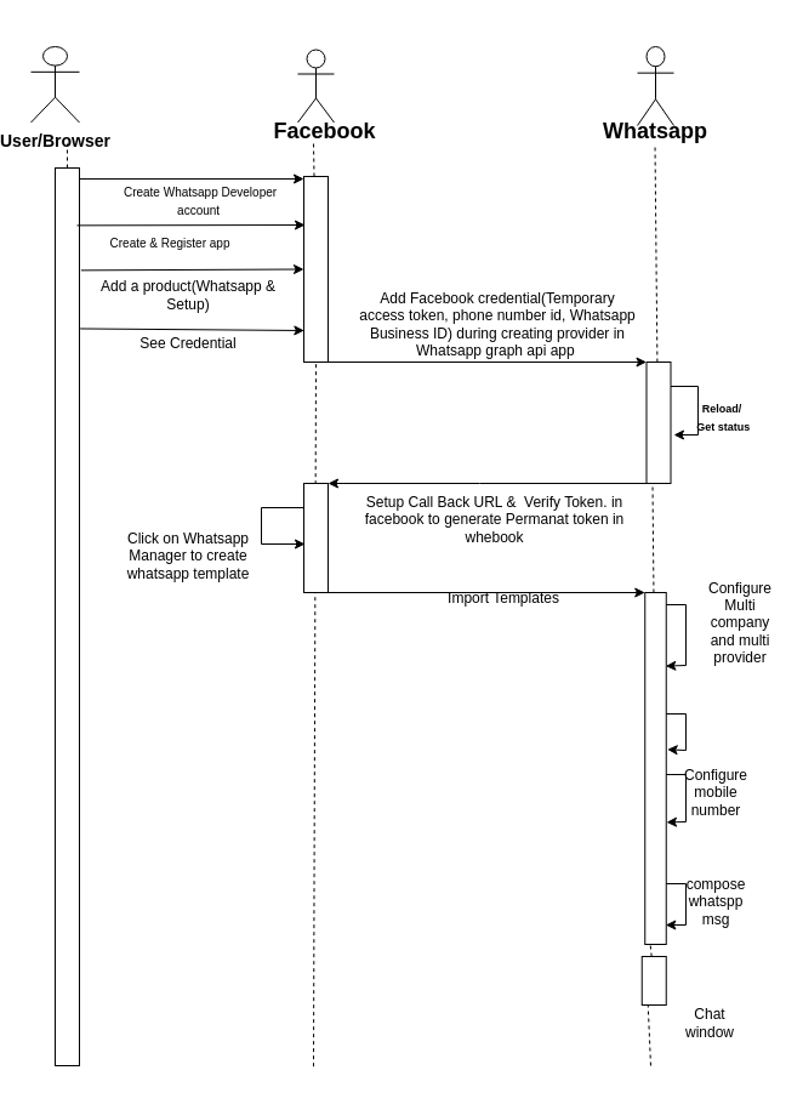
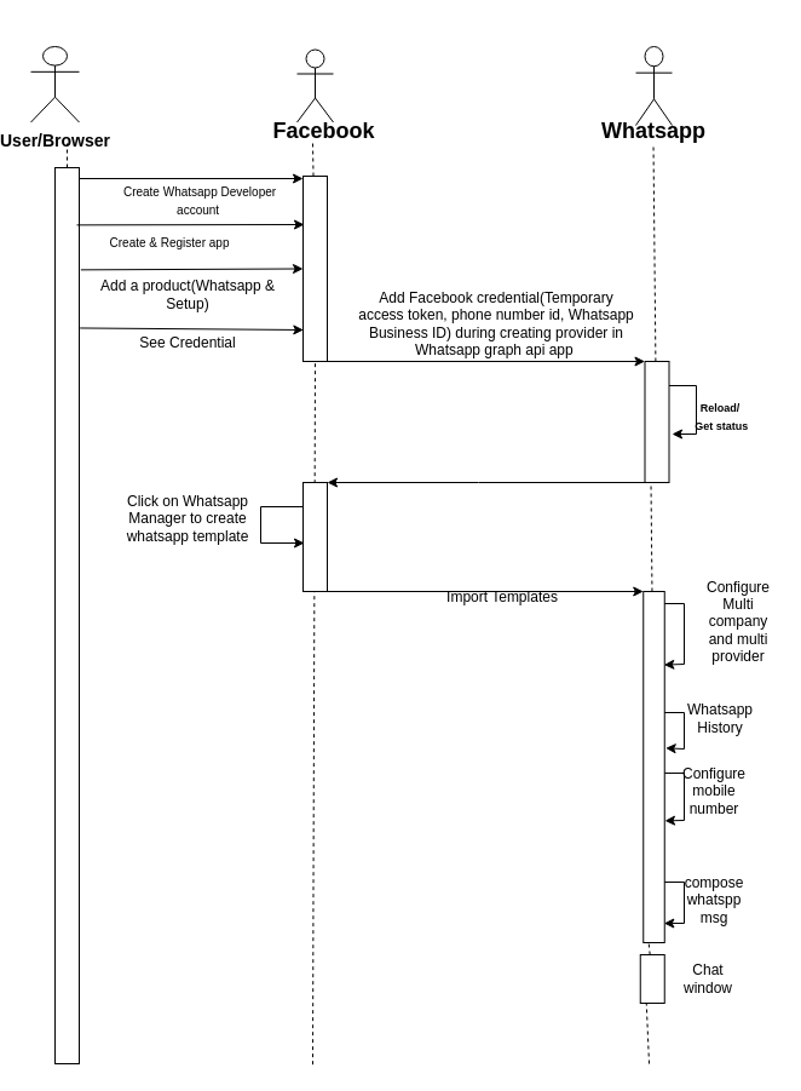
- <mxCell id="32" value="&lt;p class=&quot;MsoNormal&quot;&gt;Setup Call Back URL &amp;amp; &amp;nbsp;Verify Token. in facebook to generate Permanat token in whebook&lt;/p&gt;" style="text;html=1;strokeColor=none;fillColor=none;align=center;verticalAlign=middle;whiteSpace=wrap;rounded=0;" vertex="1" parent="1"><mxGeometry x="290" y="413" width="225" height="30" as="geometry" /></mxCell>
- <mxCell id="34" value="Click on Whatsapp Manager to create whatsapp template" style="text;html=1;strokeColor=none;fillColor=none;align=center;verticalAlign=middle;whiteSpace=wrap;rounded=0;" vertex="1" parent="1"><mxGeometry x="85" y="443" width="130" height="30" as="geometry" /></mxCell>
+ <mxCell id="34" value="Click on Whatsapp Manager to create whatsapp template" style="text;html=1;strokeColor=none;fillColor=none;align=center;verticalAlign=middle;whiteSpace=wrap;rounded=0;" vertex="1" parent="1"><mxGeometry x="85" y="413" width="130" height="30" as="geometry" /></mxCell>
+ <mxCell id="40" value="Whatsapp History" style="text;html=1;strokeColor=none;fillColor=none;align=center;verticalAlign=middle;whiteSpace=wrap;rounded=0;" vertex="1" parent="1"><mxGeometry x="560" y="578" width="60" height="30" as="geometry" /></mxCell>
- <mxCell id="49" value="Chat window" style="text;html=1;strokeColor=none;fillColor=none;align=center;verticalAlign=middle;whiteSpace=wrap;rounded=0;" vertex="1" parent="1"><mxGeometry x="550" y="828" width="60" height="30" as="geometry" /></mxCell>
+ <mxCell id="49" value="Chat window" style="text;html=1;strokeColor=none;fillColor=none;align=center;verticalAlign=middle;whiteSpace=wrap;rounded=0;" vertex="1" parent="1"><mxGeometry x="550" y="793" width="60" height="30" as="geometry" /></mxCell>
